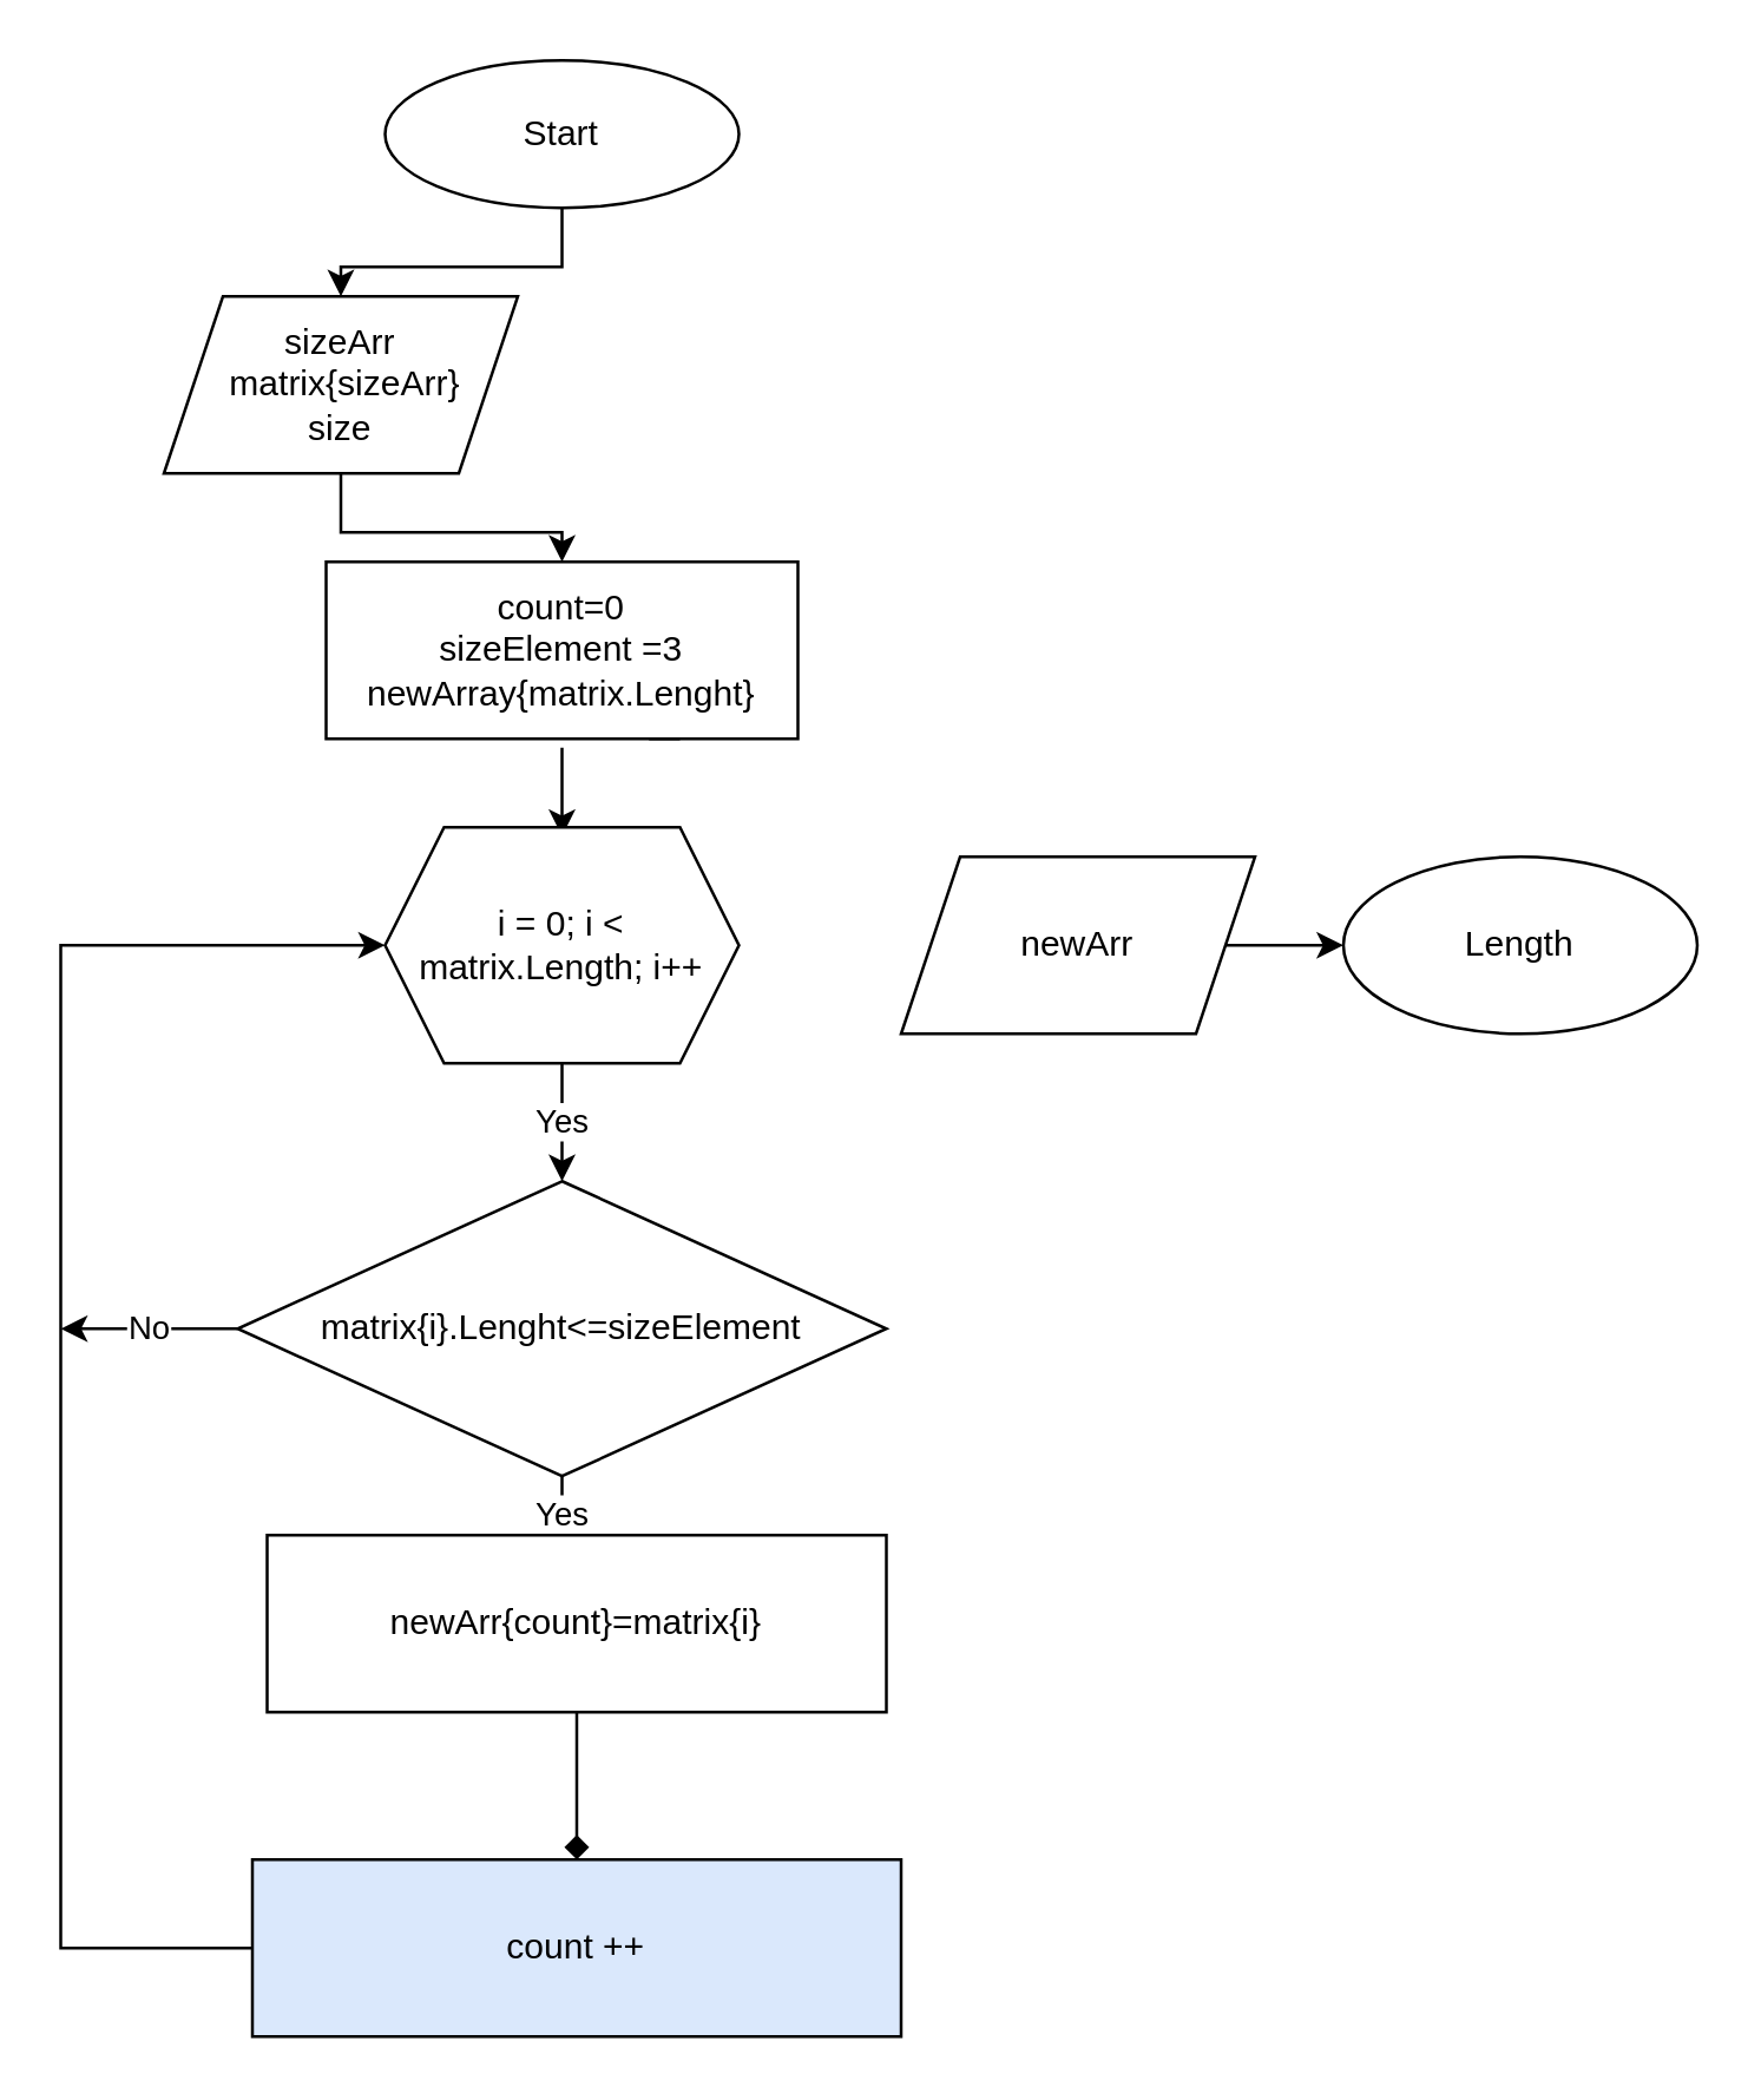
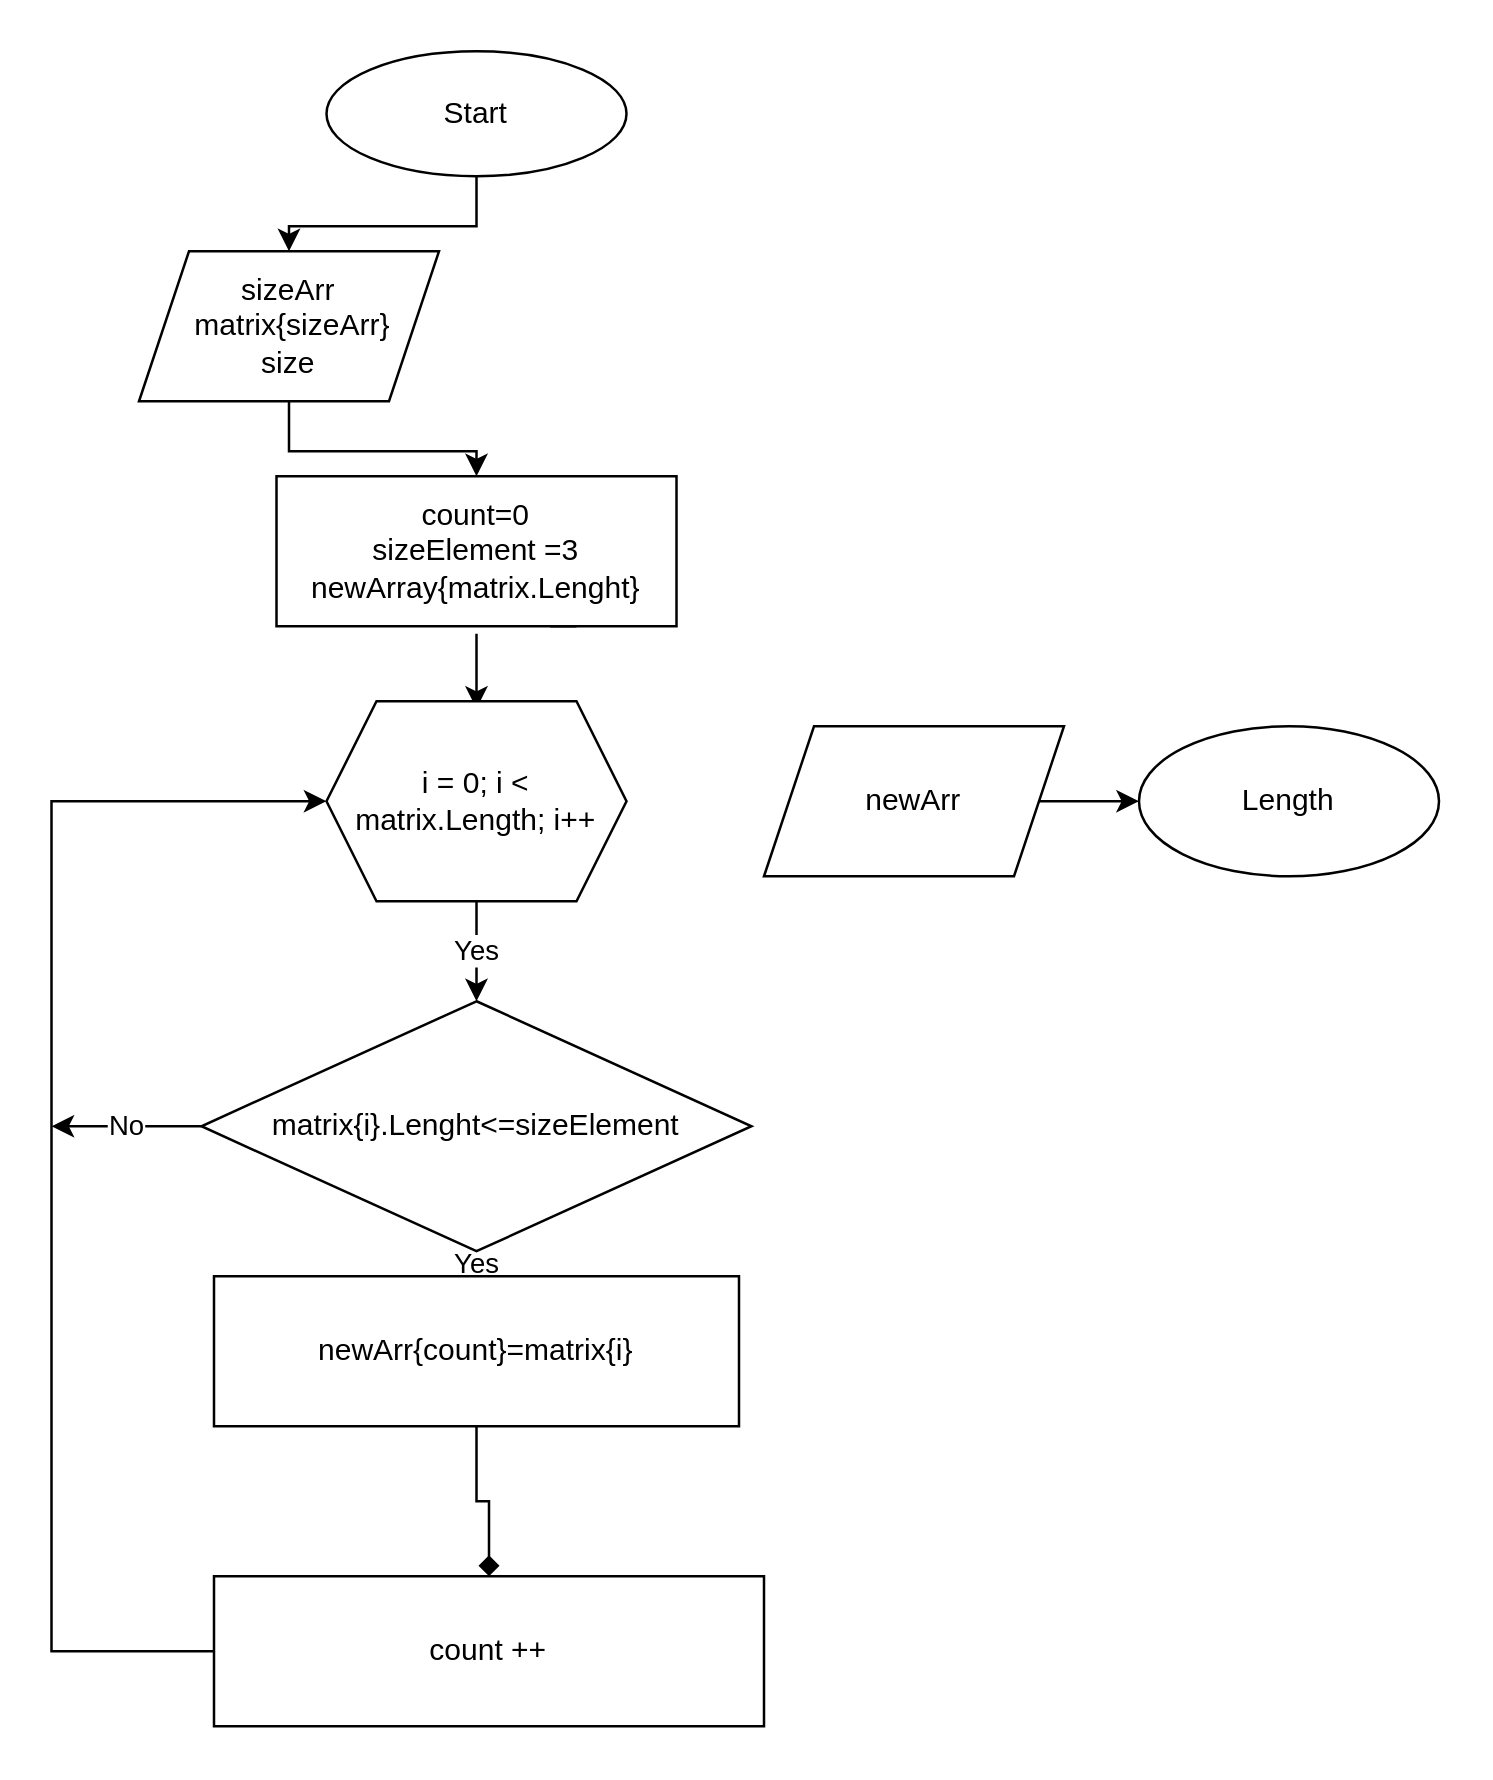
- <mxCell id="13" value="newArr{count}=matrix{i}" style="rounded=0;whiteSpace=wrap;html=1;" parent="1" vertex="1"><mxGeometry x="90" y="520" width="210" height="60" as="geometry" /></mxCell>
+ <mxCell id="13" value="newArr{count}=matrix{i}" style="rounded=0;whiteSpace=wrap;html=1;" parent="1" vertex="1"><mxGeometry x="85" y="510" width="210" height="60" as="geometry" /></mxCell>
- <mxCell id="15" value="count ++" style="whiteSpace=wrap;html=1;rounded=0;fillColor=#dae8fc;" parent="1" vertex="1"><mxGeometry x="85" y="630" width="220" height="60" as="geometry" /></mxCell>
+ <mxCell id="15" value="count ++" style="whiteSpace=wrap;html=1;rounded=0;" parent="1" vertex="1"><mxGeometry x="85" y="630" width="220" height="60" as="geometry" /></mxCell>
